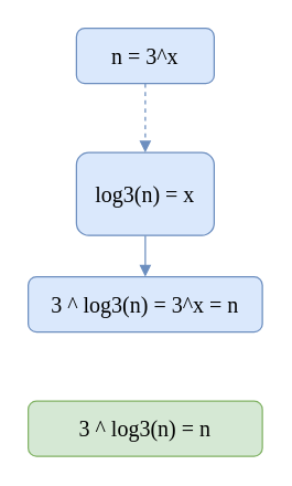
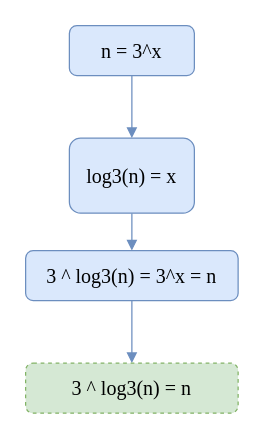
- <mxCell id="2" style="edgeStyle=orthogonalEdgeStyle;rounded=1;orthogonalLoop=1;jettySize=auto;html=1;shadow=0;strokeColor=#6c8ebf;strokeWidth=1;fontFamily=Ubuntu;fontSize=14;fontStyle=0;endArrow=block;endFill=1;fillColor=#dae8fc;dashed=1;" edge="1" parent="1" source="3" target="5"><mxGeometry relative="1" as="geometry" /></mxCell>
+ <mxCell id="2" style="edgeStyle=orthogonalEdgeStyle;rounded=1;orthogonalLoop=1;jettySize=auto;html=1;shadow=0;strokeColor=#6c8ebf;strokeWidth=1;fontFamily=Ubuntu;fontSize=14;fontStyle=0;endArrow=block;endFill=1;fillColor=#dae8fc;" edge="1" parent="1" source="3" target="5"><mxGeometry relative="1" as="geometry" /></mxCell>
+ <mxCell id="6" style="edgeStyle=orthogonalEdgeStyle;rounded=1;orthogonalLoop=1;jettySize=auto;html=1;entryX=0.5;entryY=0;entryDx=0;entryDy=0;shadow=0;strokeColor=#6c8ebf;strokeWidth=1;fontFamily=Ubuntu;fontSize=14;fontStyle=0;endArrow=block;endFill=1;fillColor=#dae8fc;" edge="1" parent="1" source="7" target="8"><mxGeometry relative="1" as="geometry" /></mxCell>
- <mxCell id="8" value="3 ^ log3(n) = n" style="rounded=1;whiteSpace=wrap;html=1;shadow=0;strokeColor=#82b366;strokeWidth=1;fontFamily=Ubuntu;fontSize=16;fontStyle=0;fillColor=#d5e8d4;" vertex="1" parent="1"><mxGeometry x="20" y="290" width="170" height="40" as="geometry" /></mxCell>
+ <mxCell id="8" value="3 ^ log3(n) = n" style="rounded=1;whiteSpace=wrap;html=1;shadow=0;strokeColor=#82b366;strokeWidth=1;fontFamily=Ubuntu;fontSize=16;fontStyle=0;fillColor=#d5e8d4;dashed=1;" vertex="1" parent="1"><mxGeometry x="20" y="290" width="170" height="40" as="geometry" /></mxCell>
